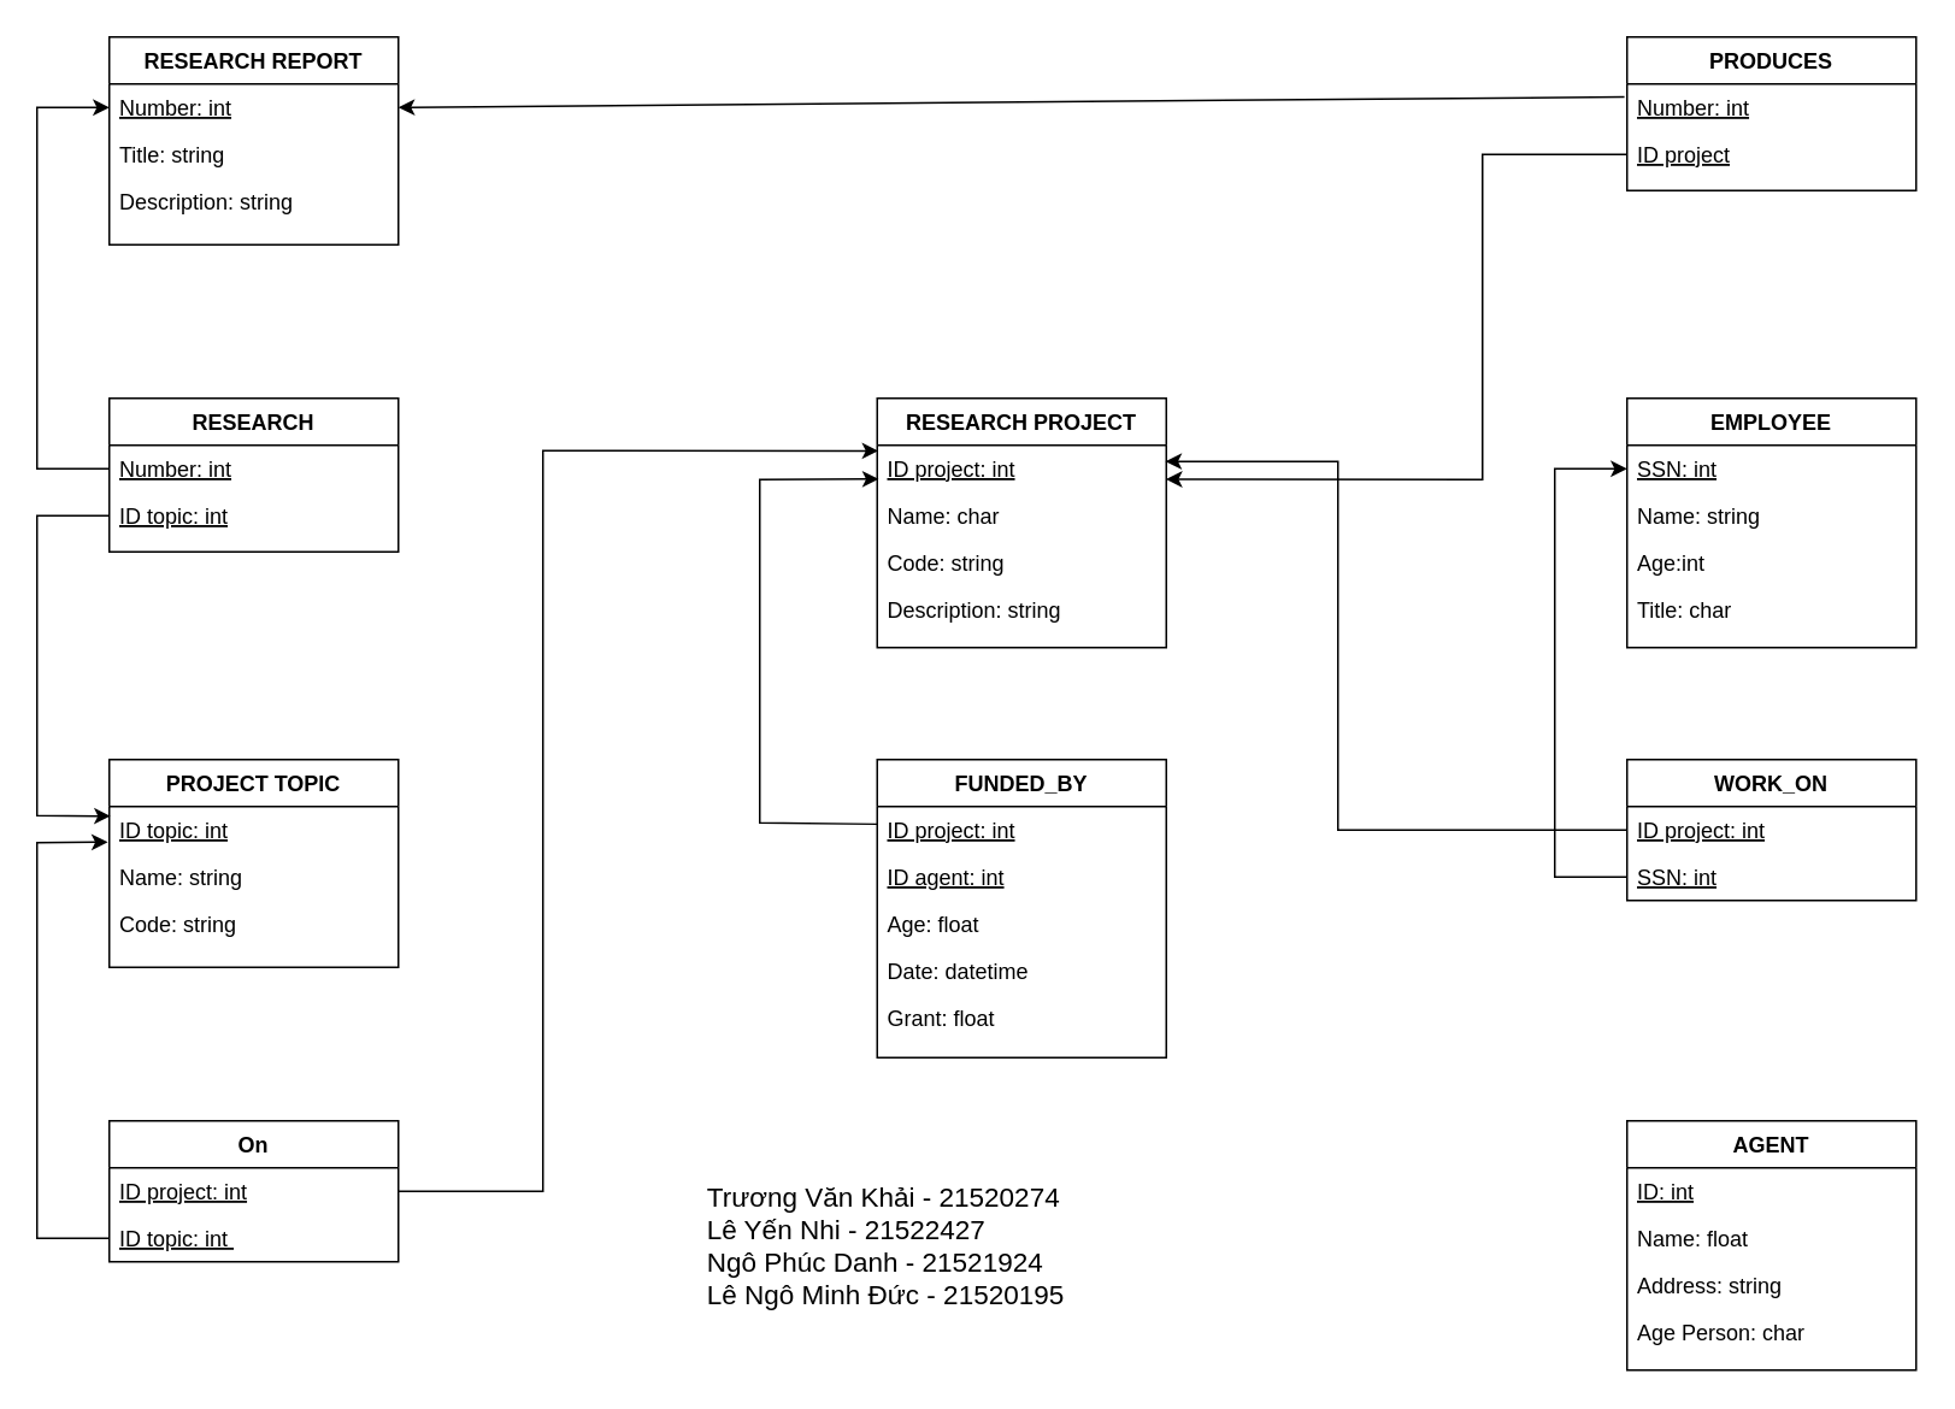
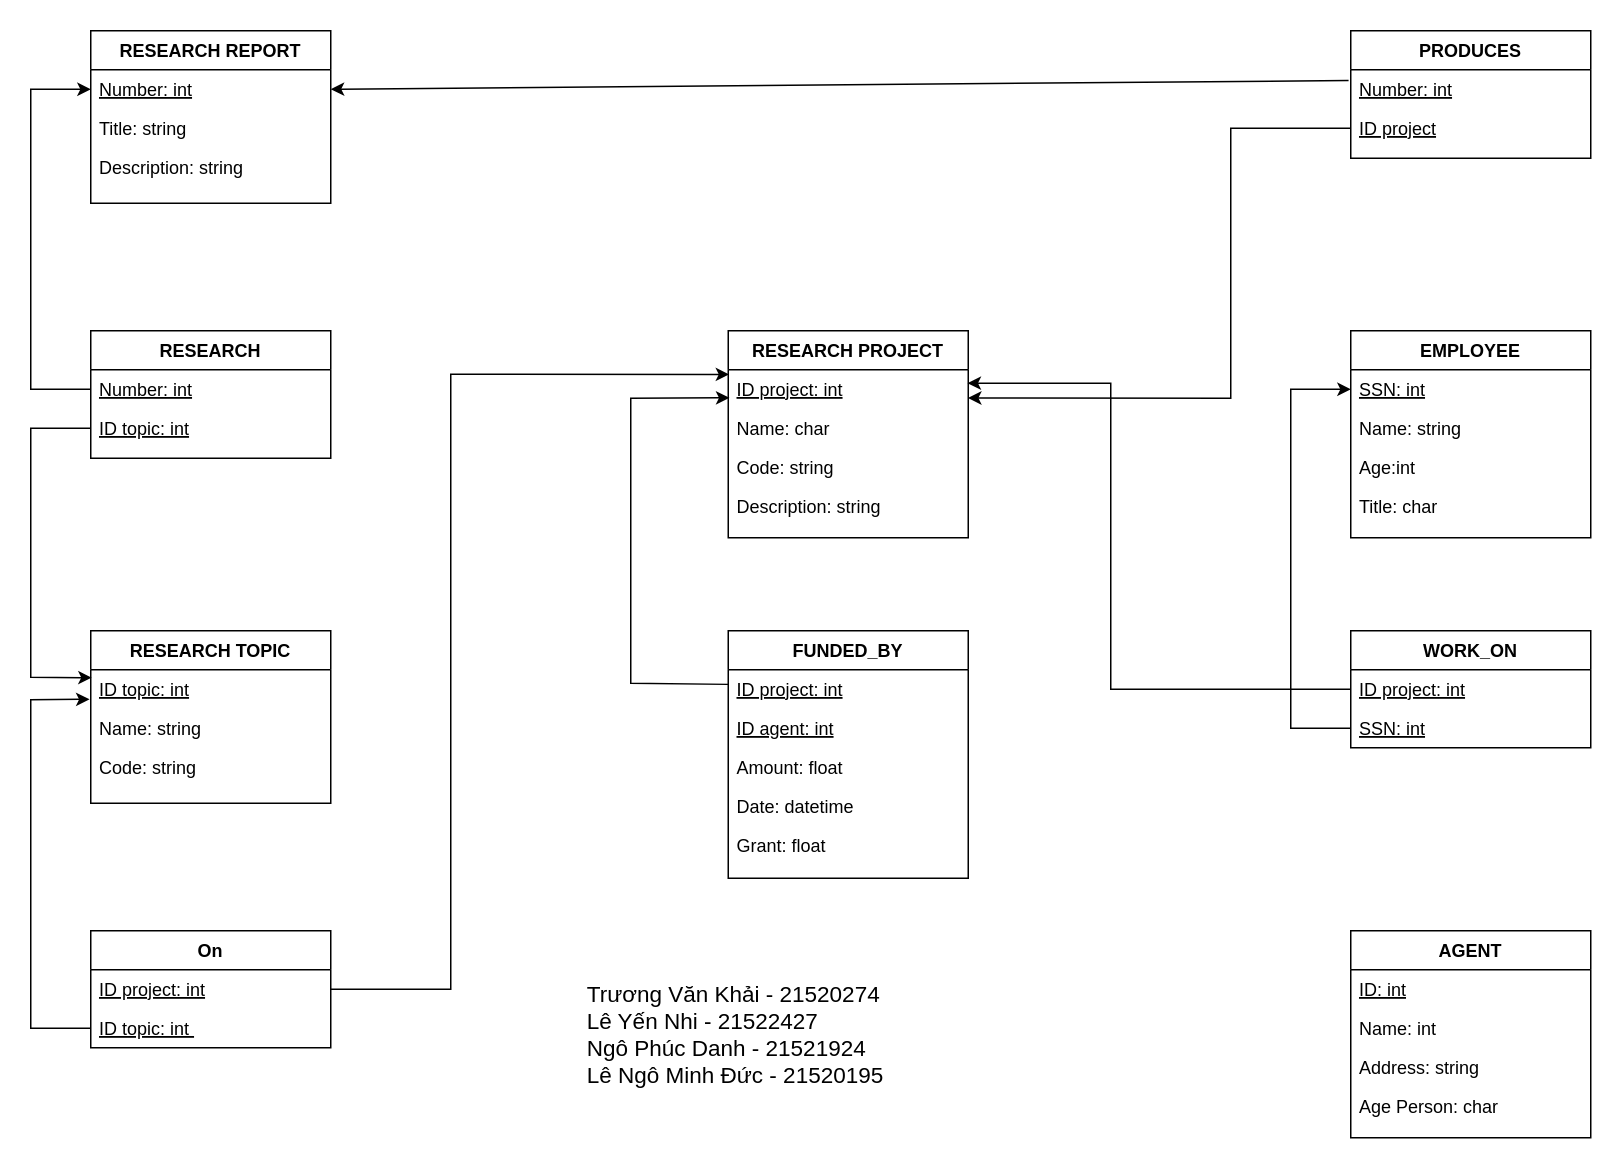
- <mxCell id="9" value="PROJECT TOPIC" style="swimlane;fontStyle=1;align=center;verticalAlign=top;childLayout=stackLayout;horizontal=1;startSize=26;horizontalStack=0;resizeParent=1;resizeLast=0;collapsible=1;marginBottom=0;rounded=0;shadow=0;strokeWidth=1;" parent="1" vertex="1"><mxGeometry x="60" y="420" width="160" height="115" as="geometry"><mxRectangle x="230" y="140" width="160" height="26" as="alternateBounds" /></mxGeometry></mxCell>
+ <mxCell id="9" value="RESEARCH TOPIC" style="swimlane;fontStyle=1;align=center;verticalAlign=top;childLayout=stackLayout;horizontal=1;startSize=26;horizontalStack=0;resizeParent=1;resizeLast=0;collapsible=1;marginBottom=0;rounded=0;shadow=0;strokeWidth=1;" parent="1" vertex="1"><mxGeometry x="60" y="420" width="160" height="115" as="geometry"><mxRectangle x="230" y="140" width="160" height="26" as="alternateBounds" /></mxGeometry></mxCell>
- <mxCell id="40" value="Age: float" style="text;align=left;verticalAlign=top;spacingLeft=4;spacingRight=4;overflow=hidden;rotatable=0;points=[[0,0.5],[1,0.5]];portConstraint=eastwest;rounded=0;shadow=0;html=0;" parent="37" vertex="1"><mxGeometry y="78" width="160" height="26" as="geometry" /></mxCell>
+ <mxCell id="40" value="Amount: float" style="text;align=left;verticalAlign=top;spacingLeft=4;spacingRight=4;overflow=hidden;rotatable=0;points=[[0,0.5],[1,0.5]];portConstraint=eastwest;rounded=0;shadow=0;html=0;" parent="37" vertex="1"><mxGeometry y="78" width="160" height="26" as="geometry" /></mxCell>
- <mxCell id="29" value="Name: float" style="text;align=left;verticalAlign=top;spacingLeft=4;spacingRight=4;overflow=hidden;rotatable=0;points=[[0,0.5],[1,0.5]];portConstraint=eastwest;rounded=0;shadow=0;html=0;" parent="27" vertex="1"><mxGeometry y="52" width="160" height="26" as="geometry" /></mxCell>
+ <mxCell id="29" value="Name: int" style="text;align=left;verticalAlign=top;spacingLeft=4;spacingRight=4;overflow=hidden;rotatable=0;points=[[0,0.5],[1,0.5]];portConstraint=eastwest;rounded=0;shadow=0;html=0;" parent="27" vertex="1"><mxGeometry y="52" width="160" height="26" as="geometry" /></mxCell>
